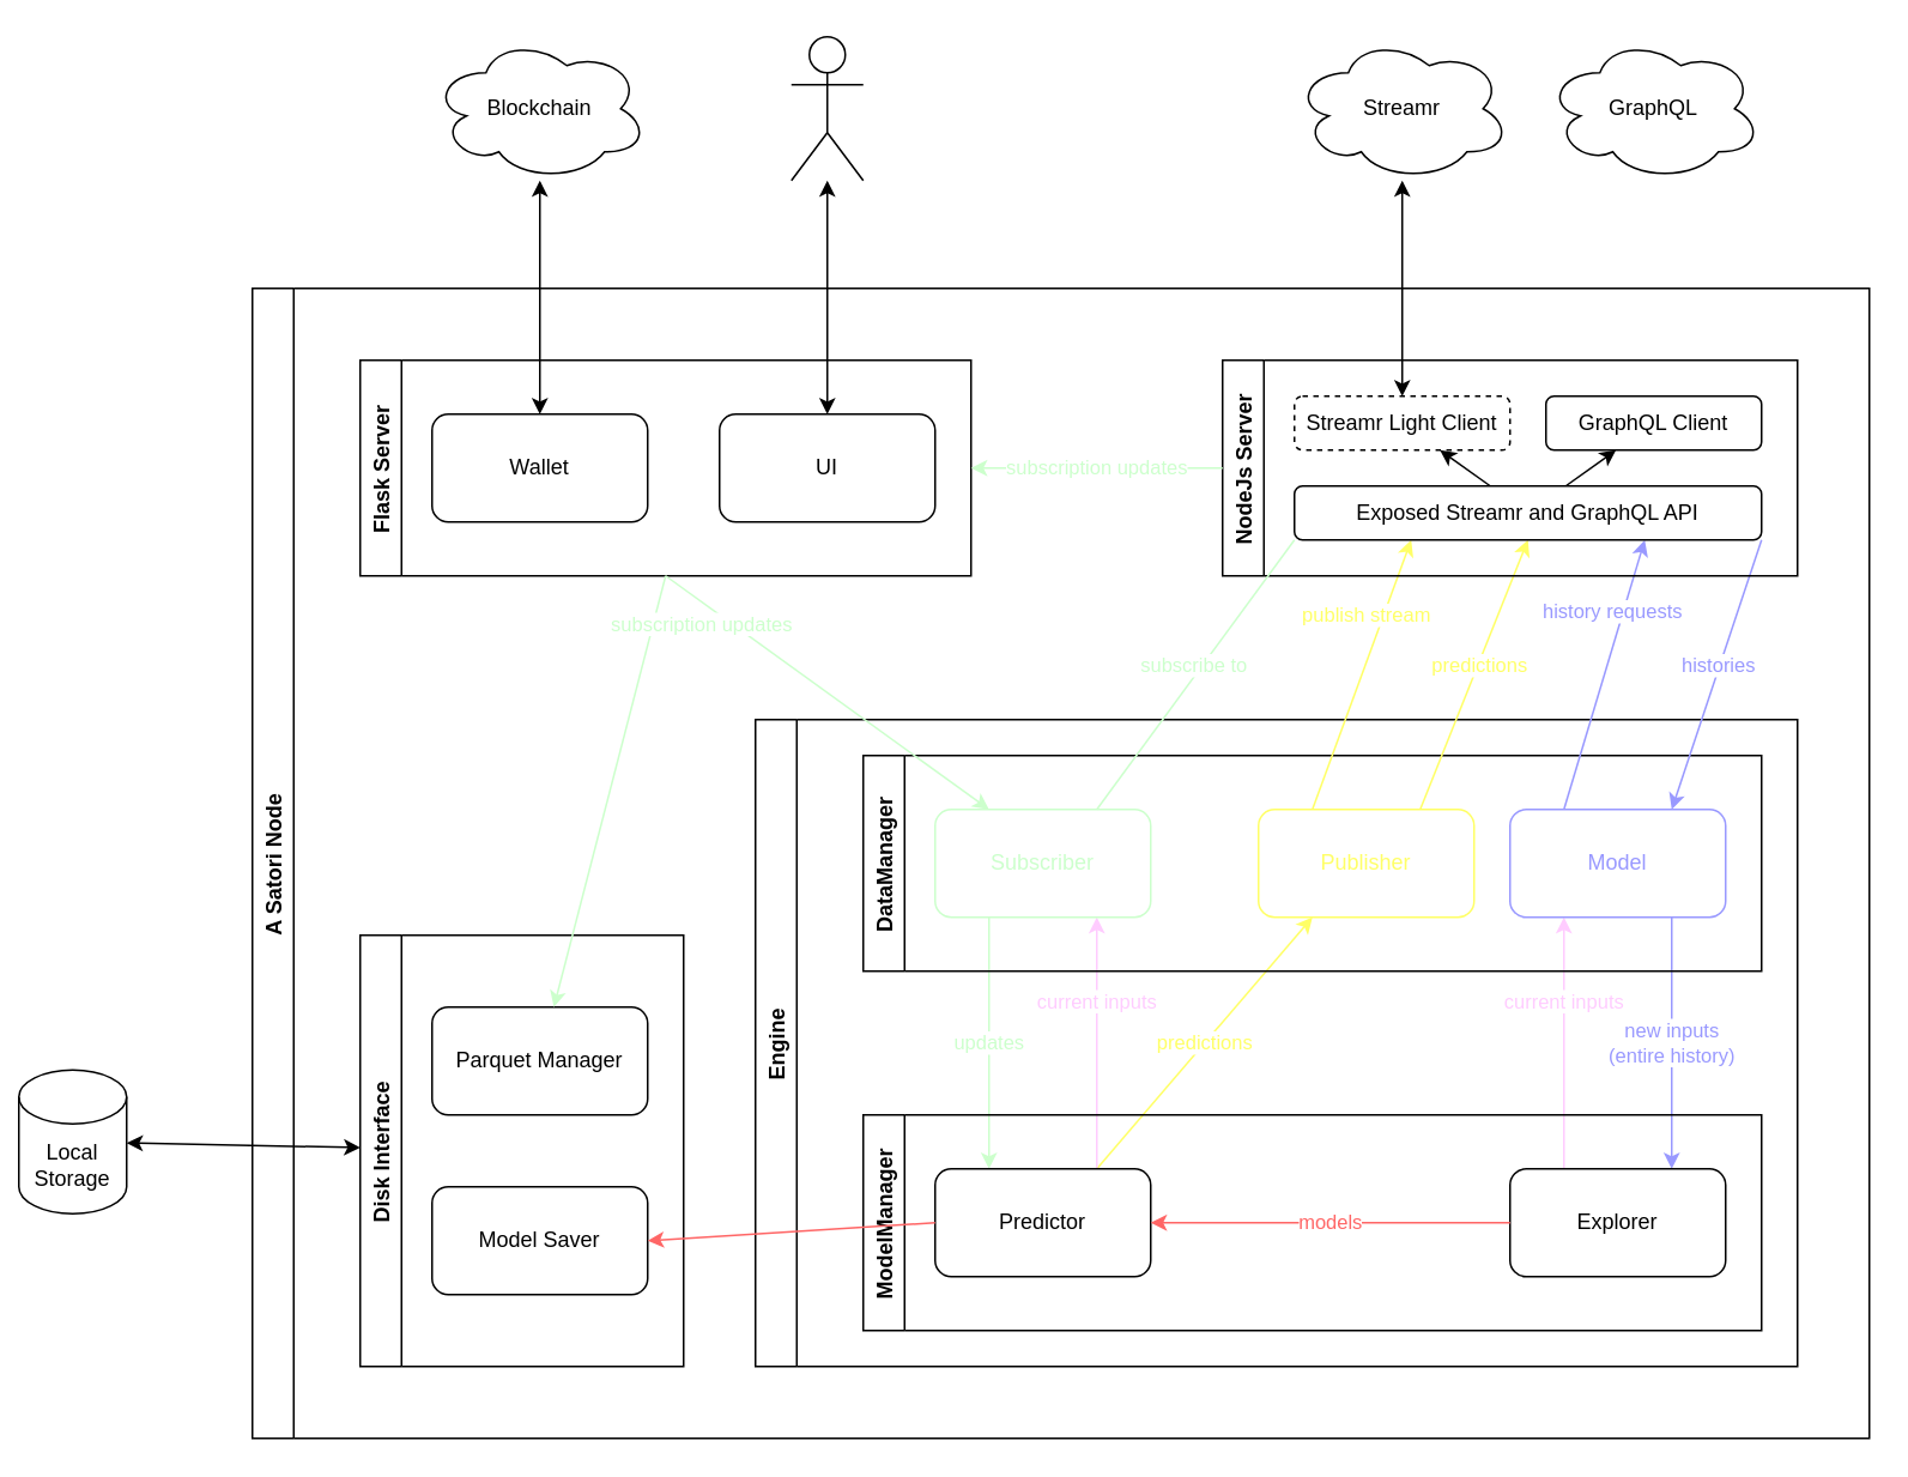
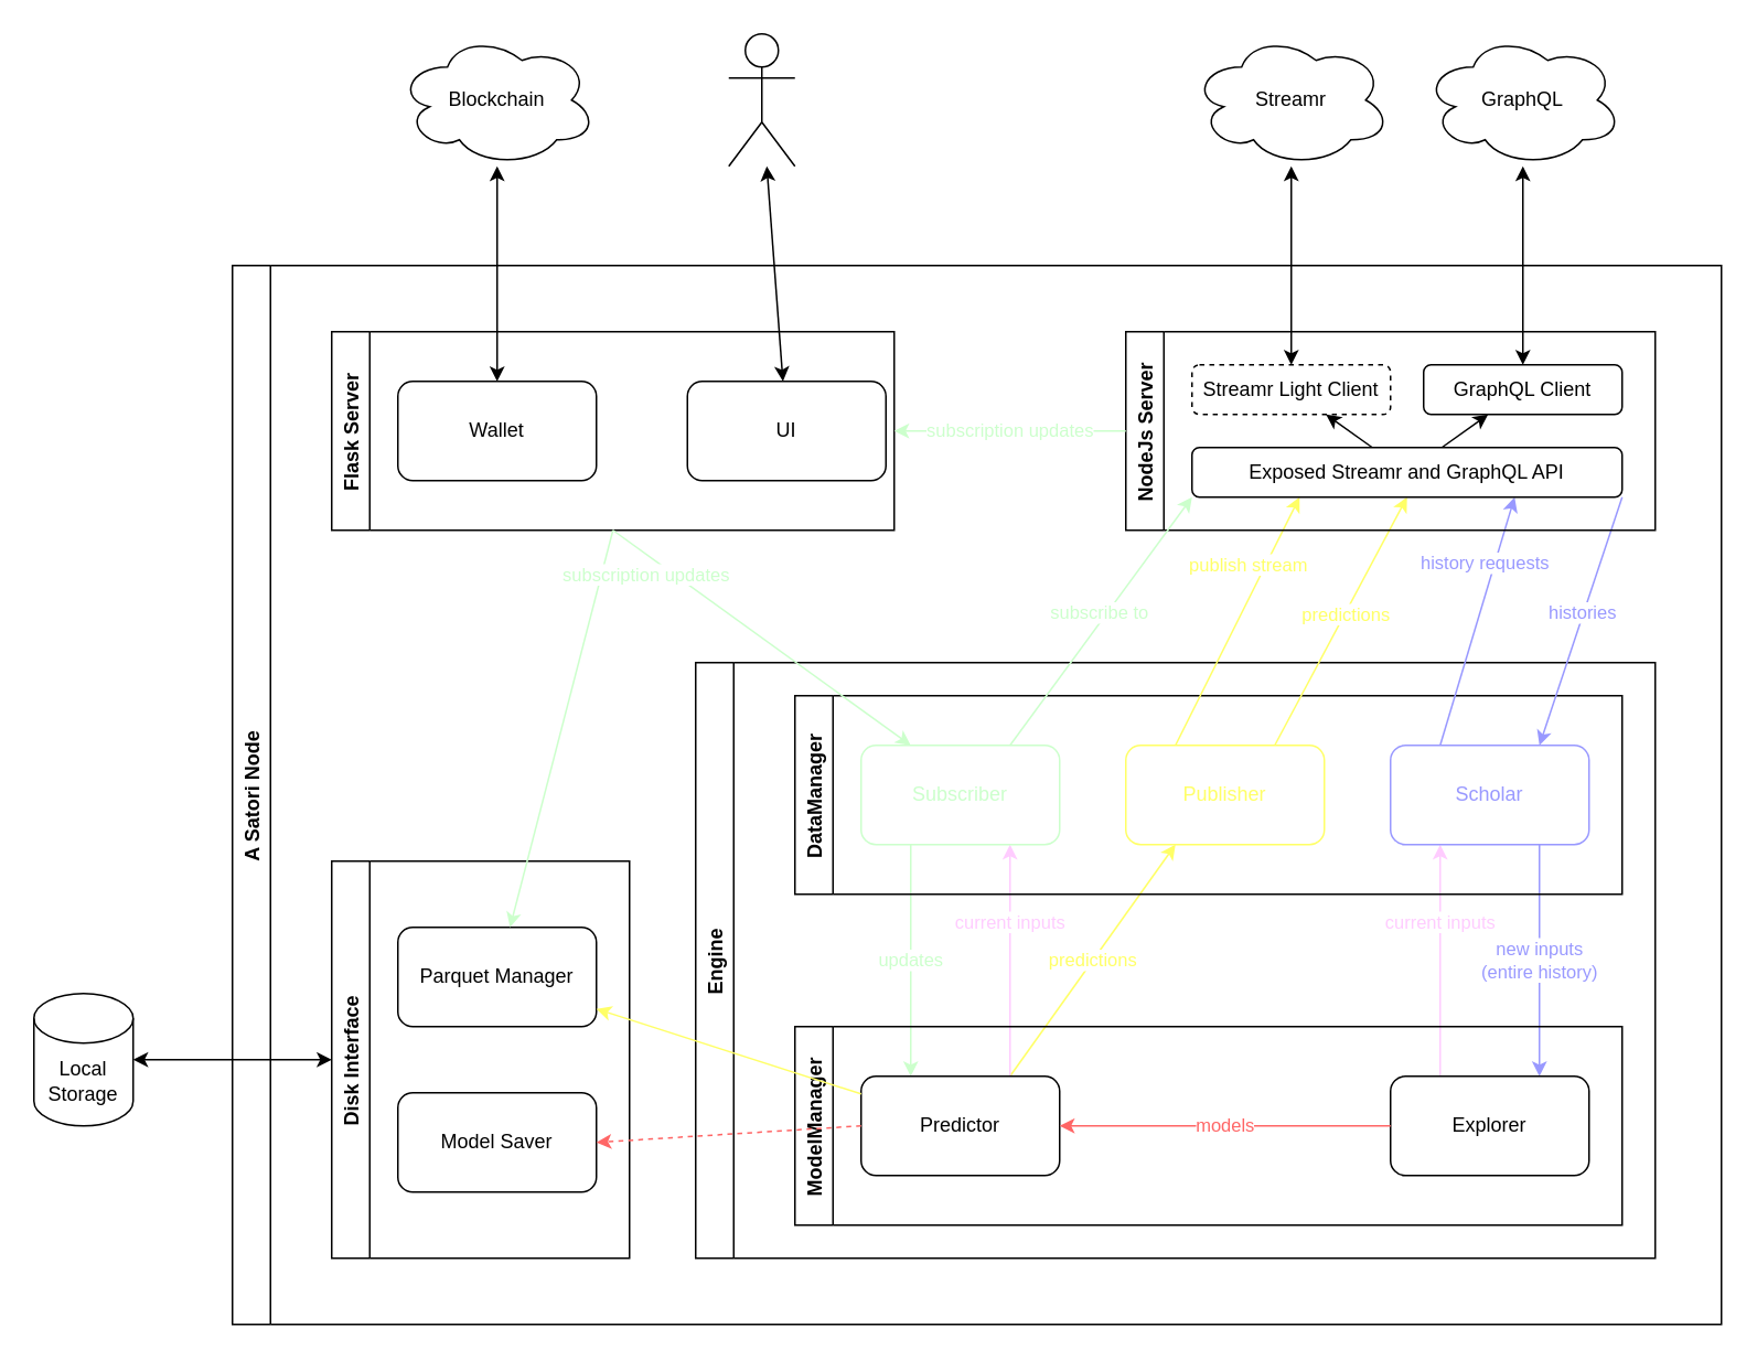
+ <mxCell id="47" style="edgeStyle=none;html=1;startArrow=classic;startFill=1;" edge="1" parent="1" source="26" target="48"><mxGeometry relative="1" as="geometry"><mxPoint x="949.018" y="80.544" as="targetPoint" /></mxGeometry></mxCell>
- <mxCell id="41" value="UI" style="rounded=1;whiteSpace=wrap;html=1;" parent="39" vertex="1"><mxGeometry x="200" y="30" width="120" height="60" as="geometry" /></mxCell>
+ <mxCell id="41" value="UI" style="rounded=1;whiteSpace=wrap;html=1;" parent="39" vertex="1"><mxGeometry x="215" y="30" width="120" height="60" as="geometry" /></mxCell>
- <mxCell id="32" value="&lt;font color=&quot;#ccffcc&quot;&gt;subscribe to&lt;/font&gt;" style="edgeStyle=none;html=1;exitX=0.75;exitY=0;exitDx=0;exitDy=0;startArrow=none;startFill=0;endArrow=none;endFill=1;entryX=0;entryY=1;entryDx=0;entryDy=0;strokeColor=#CCFFCC;" parent="2" source="10" target="25" edge="1"><mxGeometry x="0.031" y="4" relative="1" as="geometry"><mxPoint as="offset" /><mxPoint x="620" y="160" as="targetPoint" /></mxGeometry></mxCell>
+ <mxCell id="32" value="&lt;font color=&quot;#ccffcc&quot;&gt;subscribe to&lt;/font&gt;" style="edgeStyle=none;html=1;exitX=0.75;exitY=0;exitDx=0;exitDy=0;startArrow=none;startFill=0;endArrow=classic;endFill=1;entryX=0;entryY=1;entryDx=0;entryDy=0;strokeColor=#CCFFCC;" parent="2" source="10" target="25" edge="1"><mxGeometry x="0.031" y="4" relative="1" as="geometry"><mxPoint as="offset" /><mxPoint x="620" y="160" as="targetPoint" /></mxGeometry></mxCell>
- <mxCell id="11" value="&lt;font color=&quot;#ffff66&quot;&gt;Publisher&lt;/font&gt;" style="rounded=1;whiteSpace=wrap;html=1;strokeColor=#FFFF66;" parent="9" vertex="1"><mxGeometry x="220" y="30" width="120" height="60" as="geometry" /></mxCell>
+ <mxCell id="11" value="&lt;font color=&quot;#ffff66&quot;&gt;Publisher&lt;/font&gt;" style="rounded=1;whiteSpace=wrap;html=1;strokeColor=#FFFF66;" parent="9" vertex="1"><mxGeometry x="200" y="30" width="120" height="60" as="geometry" /></mxCell>
- <mxCell id="12" value="&lt;font color=&quot;#9999ff&quot;&gt;Model&lt;/font&gt;" style="rounded=1;whiteSpace=wrap;html=1;strokeColor=#9999FF;" parent="9" vertex="1"><mxGeometry x="360" y="30" width="120" height="60" as="geometry" /></mxCell>
+ <mxCell id="12" value="&lt;font color=&quot;#9999ff&quot;&gt;Scholar&lt;/font&gt;" style="rounded=1;whiteSpace=wrap;html=1;strokeColor=#9999FF;" parent="9" vertex="1"><mxGeometry x="360" y="30" width="120" height="60" as="geometry" /></mxCell>
- <mxCell id="45" value="Local&lt;br&gt;Storage" style="shape=cylinder3;whiteSpace=wrap;html=1;boundedLbl=1;backgroundOutline=1;size=15;" parent="1" vertex="1"><mxGeometry x="10" y="595" width="60" height="80" as="geometry" /></mxCell>
+ <mxCell id="45" value="Local&lt;br&gt;Storage" style="shape=cylinder3;whiteSpace=wrap;html=1;boundedLbl=1;backgroundOutline=1;size=15;" parent="1" vertex="1"><mxGeometry x="20" y="600" width="60" height="80" as="geometry" /></mxCell>
+ <mxCell id="30" style="edgeStyle=none;html=1;fontColor=#CCFFCC;strokeColor=#FFFF66;" parent="2" source="14" target="28" edge="1"><mxGeometry relative="1" as="geometry" /></mxCell>
- <mxCell id="31" value="" style="edgeStyle=none;html=1;strokeColor=#FF6666;exitX=0;exitY=0.5;exitDx=0;exitDy=0;entryX=1;entryY=0.5;entryDx=0;entryDy=0;" parent="2" source="14" target="29" edge="1"><mxGeometry relative="1" as="geometry"><mxPoint x="700" y="590" as="sourcePoint" /><mxPoint x="500" y="590" as="targetPoint" /></mxGeometry></mxCell>
+ <mxCell id="31" value="" style="edgeStyle=none;html=1;strokeColor=#FF6666;exitX=0;exitY=0.5;exitDx=0;exitDy=0;entryX=1;entryY=0.5;entryDx=0;entryDy=0;dashed=1;" parent="2" source="14" target="29" edge="1"><mxGeometry relative="1" as="geometry"><mxPoint x="700" y="590" as="sourcePoint" /><mxPoint x="500" y="590" as="targetPoint" /></mxGeometry></mxCell>
